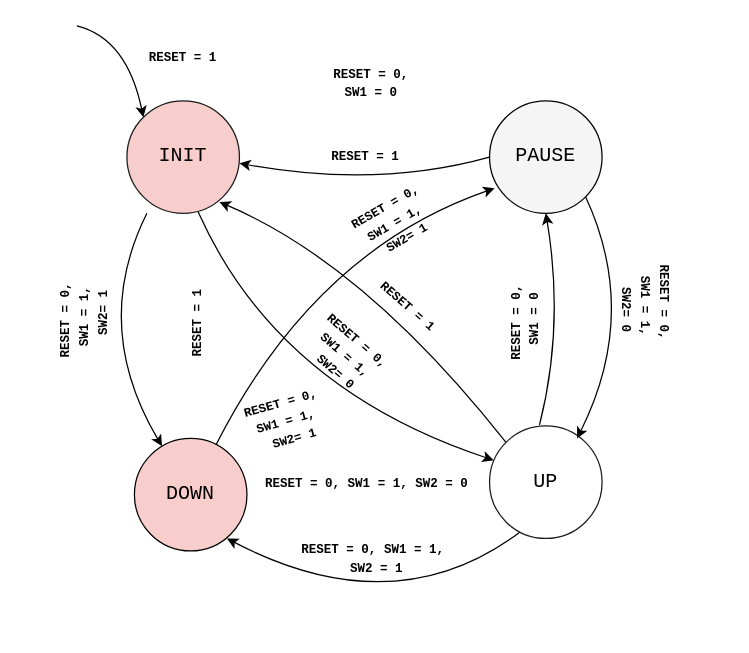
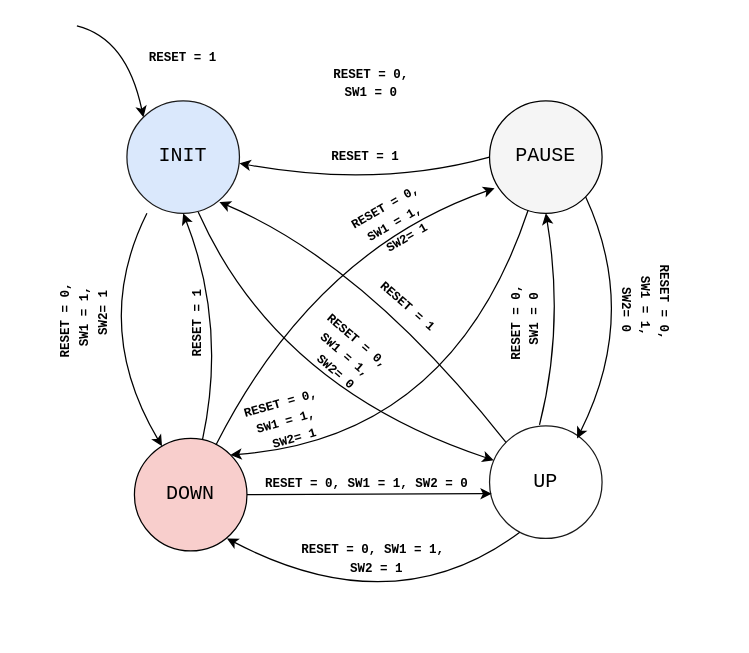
- <mxCell id="6" value="&lt;font style=&quot;font-size: 16px;&quot; face=&quot;Courier New&quot;&gt;INIT&lt;/font&gt;" style="ellipse;whiteSpace=wrap;html=1;aspect=fixed;fillColor=#f8cecc;strokeColor=#1A1A1A;" vertex="1" parent="5"><mxGeometry width="90" height="90" as="geometry" /></mxCell>
+ <mxCell id="6" value="&lt;font style=&quot;font-size: 16px;&quot; face=&quot;Courier New&quot;&gt;INIT&lt;/font&gt;" style="ellipse;whiteSpace=wrap;html=1;aspect=fixed;fillColor=#dae8fc;strokeColor=#1A1A1A;" vertex="1" parent="5"><mxGeometry width="90" height="90" as="geometry" /></mxCell>
+ <mxCell id="14" value="" style="endArrow=classic;html=1;fontFamily=Courier New;fontSize=11;curved=1;entryX=0.5;entryY=1;entryDx=0;entryDy=0;" edge="1" parent="1" source="18" target="6"><mxGeometry width="50" height="50" relative="1" as="geometry"><mxPoint x="164" y="331" as="sourcePoint" /><mxPoint x="51" y="290" as="targetPoint" /><Array as="points"><mxPoint x="181" y="260" /></Array></mxGeometry></mxCell>
+ <mxCell id="27" value="" style="endArrow=classic;html=1;fontFamily=Courier New;fontSize=11;fontColor=#000000;curved=1;entryX=1;entryY=0;entryDx=0;entryDy=0;" edge="1" parent="1" source="4" target="18"><mxGeometry width="50" height="50" relative="1" as="geometry"><mxPoint x="381" y="20" as="sourcePoint" /><mxPoint x="361" y="490" as="targetPoint" /><Array as="points"><mxPoint x="361" y="350" /></Array></mxGeometry></mxCell>
+ <mxCell id="31" value="" style="endArrow=classic;html=1;fontFamily=Courier New;fontSize=11;fontColor=#000000;curved=1;entryX=0.019;entryY=0.602;entryDx=0;entryDy=0;exitX=1;exitY=0.5;exitDx=0;exitDy=0;entryPerimeter=0;" edge="1" parent="1" source="18" target="8"><mxGeometry width="50" height="50" relative="1" as="geometry"><mxPoint x="441.95" y="420.001" as="sourcePoint" /><mxPoint x="208" y="605.49" as="targetPoint" /><Array as="points" /></mxGeometry></mxCell>
